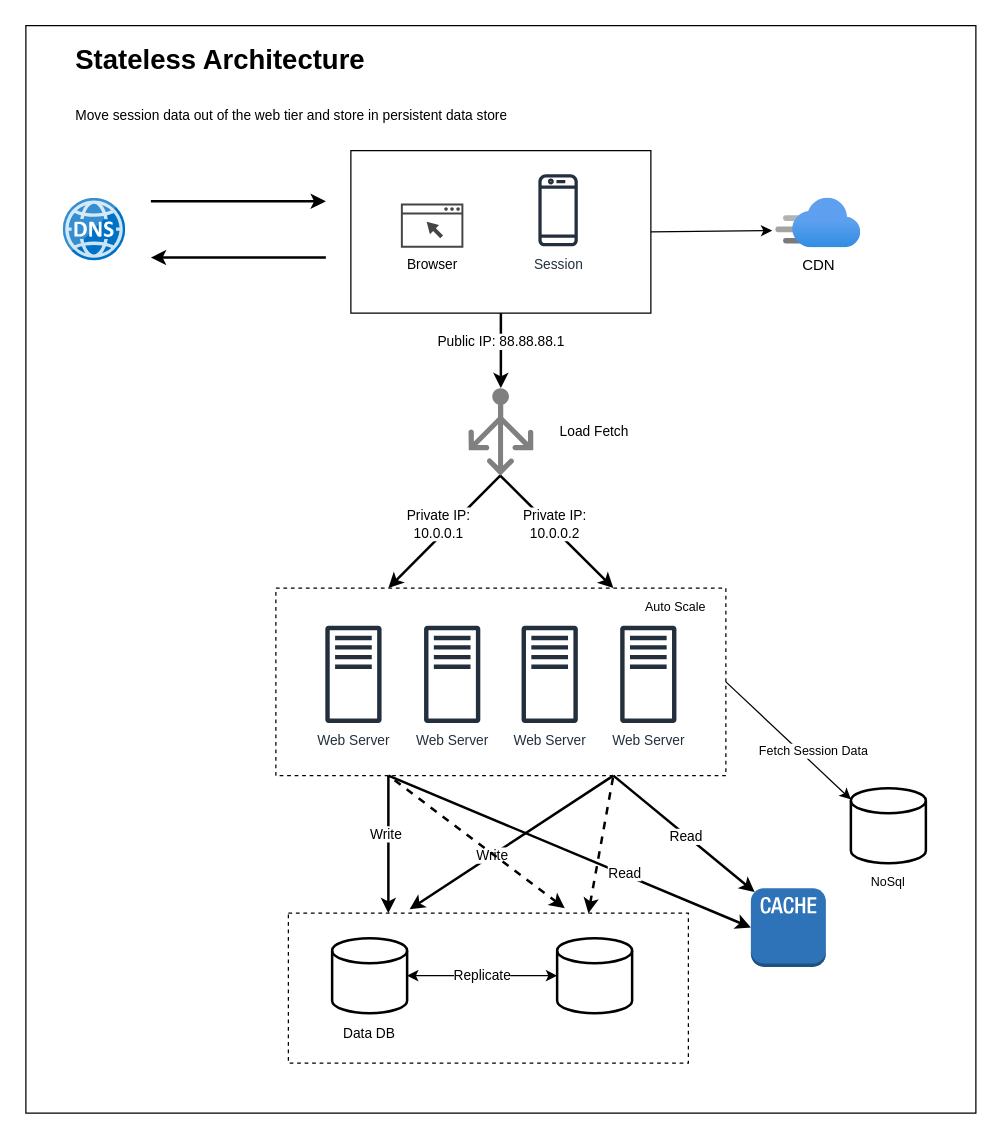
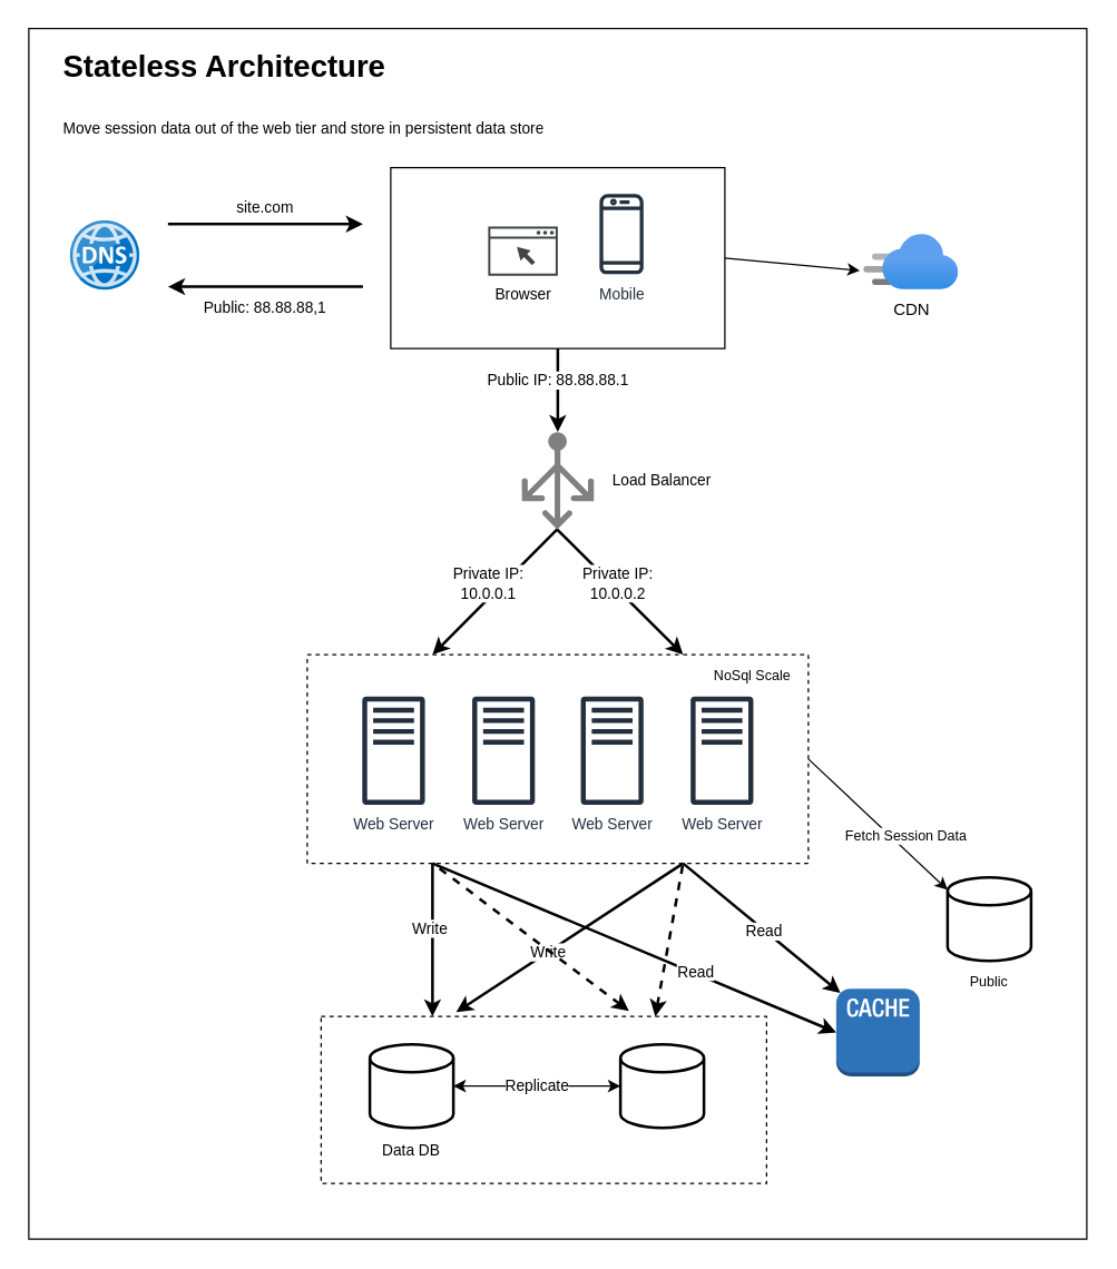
- <mxCell id="54" value="&lt;h1&gt;&lt;span style=&quot;background-color: initial;&quot;&gt;Stateless Architecture&lt;/span&gt;&lt;/h1&gt;&lt;h1&gt;&lt;span style=&quot;background-color: initial; font-size: 11px; font-weight: normal;&quot;&gt;Move session data out of the web tier and store in persistent data store&lt;/span&gt;&lt;br&gt;&lt;/h1&gt;" style="text;html=1;strokeColor=none;fillColor=none;spacing=5;spacingTop=-20;whiteSpace=wrap;overflow=hidden;rounded=0;fontSize=11;" parent="53" vertex="1"><mxGeometry x="55" y="30" width="400" height="80" as="geometry" /></mxCell>
+ <mxCell id="54" value="&lt;h1&gt;&lt;span style=&quot;background-color: initial;&quot;&gt;Stateless Architecture&lt;/span&gt;&lt;/h1&gt;&lt;h1&gt;&lt;span style=&quot;background-color: initial; font-size: 11px; font-weight: normal;&quot;&gt;Move session data out of the web tier and store in persistent data store&lt;/span&gt;&lt;br&gt;&lt;/h1&gt;" style="text;html=1;strokeColor=none;fillColor=none;spacing=5;spacingTop=-20;whiteSpace=wrap;overflow=hidden;rounded=0;fontSize=11;" parent="53" vertex="1"><mxGeometry x="40" y="30" width="400" height="80" as="geometry" /></mxCell>
+ <mxCell id="36" value="&lt;font style=&quot;font-size: 11px;&quot;&gt;site.com&lt;/font&gt;" style="text;html=1;strokeColor=none;fillColor=none;align=center;verticalAlign=middle;whiteSpace=wrap;rounded=0;fontSize=11;" parent="32" vertex="1"><mxGeometry x="70" width="140" height="18.88" as="geometry" /></mxCell>
- <mxCell id="38" value="CDN" style="aspect=fixed;html=1;points=[];align=center;image;fontSize=12;image=img/lib/azure2/app_services/CDN_Profiles.svg;" parent="3" vertex="1"><mxGeometry x="620" y="158" width="68" height="40" as="geometry" /></mxCell>
+ <mxCell id="38" value="CDN" style="aspect=fixed;html=1;points=[];align=center;image;fontSize=12;image=img/lib/azure2/app_services/CDN_Profiles.svg;" parent="3" vertex="1"><mxGeometry x="620" y="168" width="68" height="40" as="geometry" /></mxCell>
- <mxCell id="7" value="Browser" style="sketch=0;pointerEvents=1;shadow=0;dashed=0;html=1;strokeColor=none;fillColor=#434445;aspect=fixed;labelPosition=center;verticalLabelPosition=bottom;verticalAlign=top;align=center;outlineConnect=0;shape=mxgraph.vvd.web_browser;fontSize=11;" parent="5" vertex="1"><mxGeometry x="40" y="42.25" width="50" height="35.5" as="geometry" /></mxCell>
+ <mxCell id="7" value="Browser" style="sketch=0;pointerEvents=1;shadow=0;dashed=0;html=1;strokeColor=none;fillColor=#434445;aspect=fixed;labelPosition=center;verticalLabelPosition=bottom;verticalAlign=top;align=center;outlineConnect=0;shape=mxgraph.vvd.web_browser;fontSize=11;" parent="5" vertex="1"><mxGeometry x="70" y="42.25" width="50" height="35.5" as="geometry" /></mxCell>
- <mxCell id="8" value="Session" style="sketch=0;outlineConnect=0;fontColor=#232F3E;gradientColor=none;fillColor=#232F3D;strokeColor=none;dashed=0;verticalLabelPosition=bottom;verticalAlign=top;align=center;html=1;fontSize=11;fontStyle=0;aspect=fixed;pointerEvents=1;shape=mxgraph.aws4.mobile_client;" parent="5" vertex="1"><mxGeometry x="150" y="17.75" width="31.54" height="60" as="geometry" /></mxCell>
+ <mxCell id="8" value="Mobile" style="sketch=0;outlineConnect=0;fontColor=#232F3E;gradientColor=none;fillColor=#232F3D;strokeColor=none;dashed=0;verticalLabelPosition=bottom;verticalAlign=top;align=center;html=1;fontSize=11;fontStyle=0;aspect=fixed;pointerEvents=1;shape=mxgraph.aws4.mobile_client;" parent="5" vertex="1"><mxGeometry x="150" y="17.75" width="31.54" height="60" as="geometry" /></mxCell>
+ <mxCell id="37" value="&lt;font style=&quot;font-size: 11px;&quot;&gt;Public: 88.88.88,1&lt;/font&gt;" style="text;html=1;strokeColor=none;fillColor=none;align=center;verticalAlign=middle;whiteSpace=wrap;rounded=0;fontSize=11;" parent="32" vertex="1"><mxGeometry x="70" y="71.13" width="140" height="20" as="geometry" /></mxCell>
- <mxCell id="19" value="Load Fetch" style="text;html=1;strokeColor=none;fillColor=none;align=center;verticalAlign=middle;whiteSpace=wrap;rounded=0;fontSize=11;" parent="3" vertex="1"><mxGeometry x="430" y="330" width="90" height="30" as="geometry" /></mxCell>
+ <mxCell id="19" value="Load Balancer" style="text;html=1;strokeColor=none;fillColor=none;align=center;verticalAlign=middle;whiteSpace=wrap;rounded=0;fontSize=11;" parent="3" vertex="1"><mxGeometry x="430" y="330" width="90" height="30" as="geometry" /></mxCell>
- <mxCell id="47" value="&lt;font style=&quot;font-size: 10px;&quot;&gt;Auto Scale&lt;/font&gt;" style="text;html=1;strokeColor=none;fillColor=none;align=center;verticalAlign=middle;whiteSpace=wrap;rounded=0;" parent="3" vertex="1"><mxGeometry x="500" y="470" width="80" height="30" as="geometry" /></mxCell>
+ <mxCell id="47" value="&lt;font style=&quot;font-size: 10px;&quot;&gt;NoSql Scale&lt;/font&gt;" style="text;html=1;strokeColor=none;fillColor=none;align=center;verticalAlign=middle;whiteSpace=wrap;rounded=0;" parent="3" vertex="1"><mxGeometry x="500" y="470" width="80" height="30" as="geometry" /></mxCell>
- <mxCell id="52" value="NoSql" style="text;html=1;strokeColor=none;fillColor=none;align=center;verticalAlign=middle;whiteSpace=wrap;rounded=0;fontSize=10;" parent="50" vertex="1"><mxGeometry y="60" width="60" height="30" as="geometry" /></mxCell>
+ <mxCell id="52" value="Public" style="text;html=1;strokeColor=none;fillColor=none;align=center;verticalAlign=middle;whiteSpace=wrap;rounded=0;fontSize=10;" parent="50" vertex="1"><mxGeometry y="60" width="60" height="30" as="geometry" /></mxCell>
